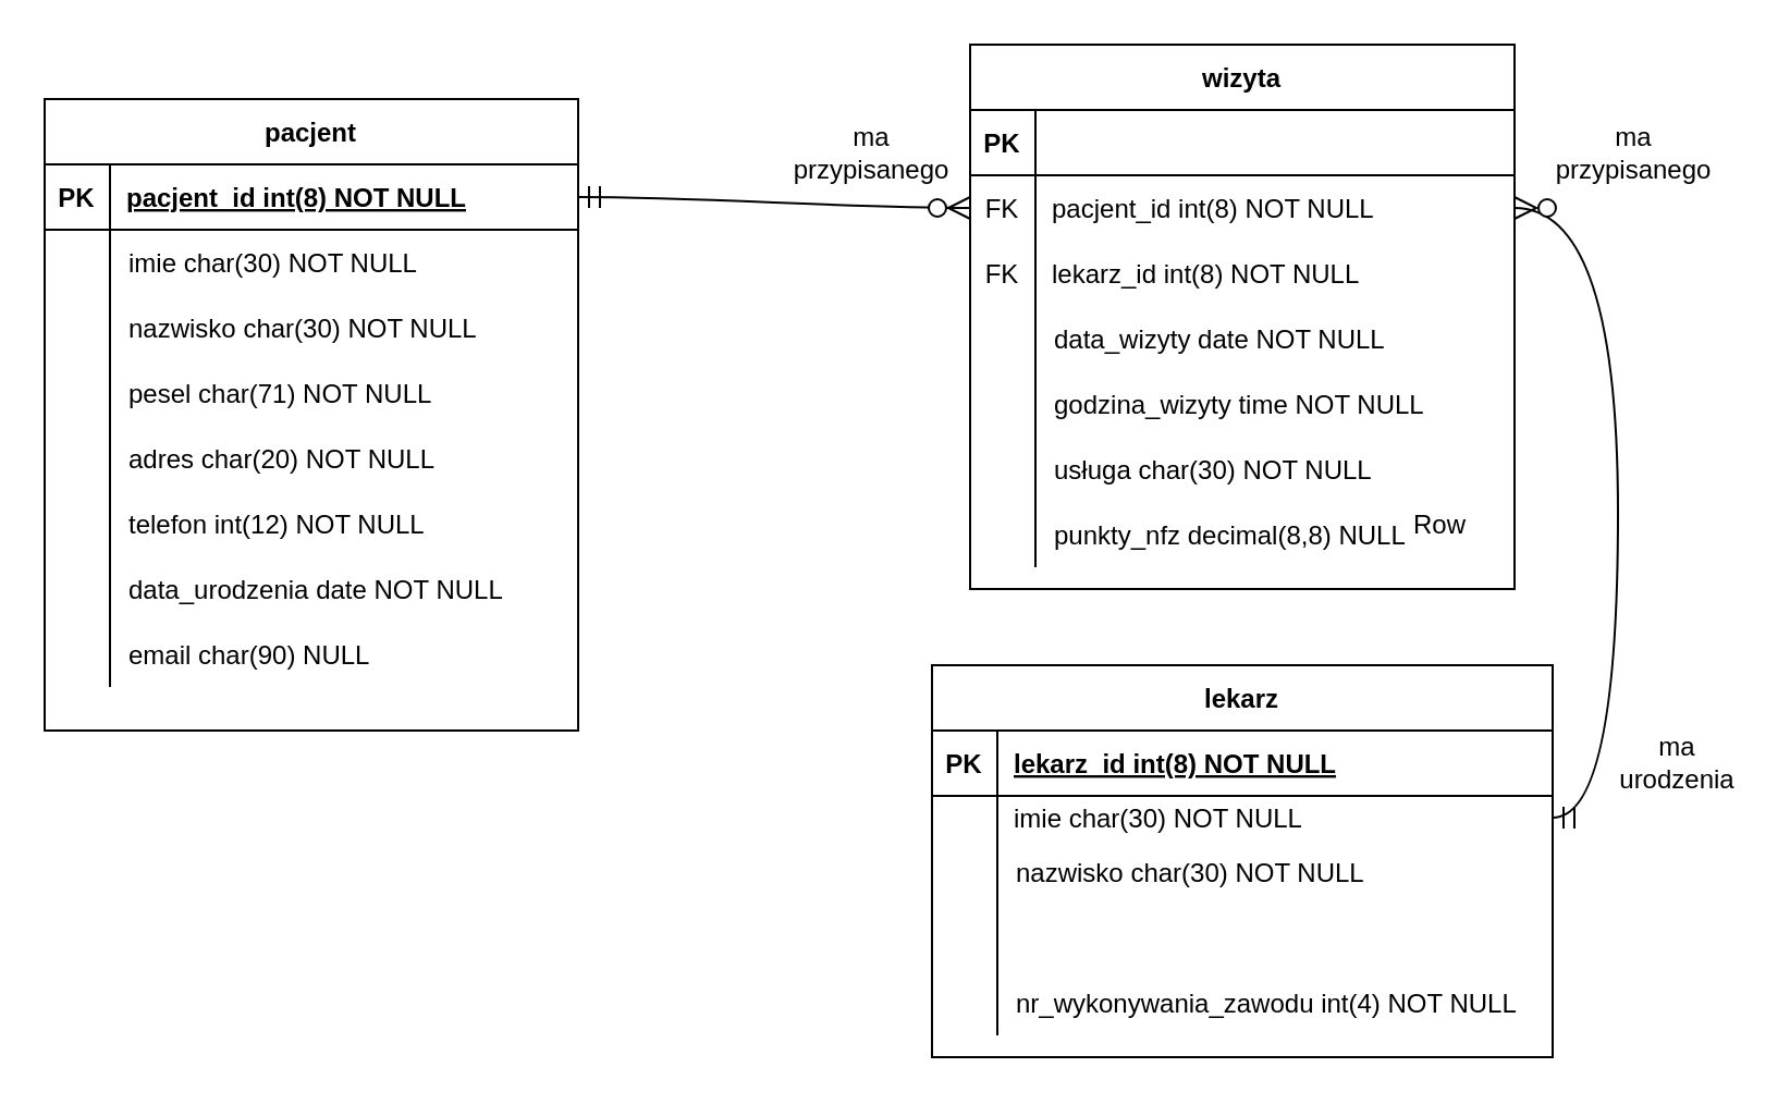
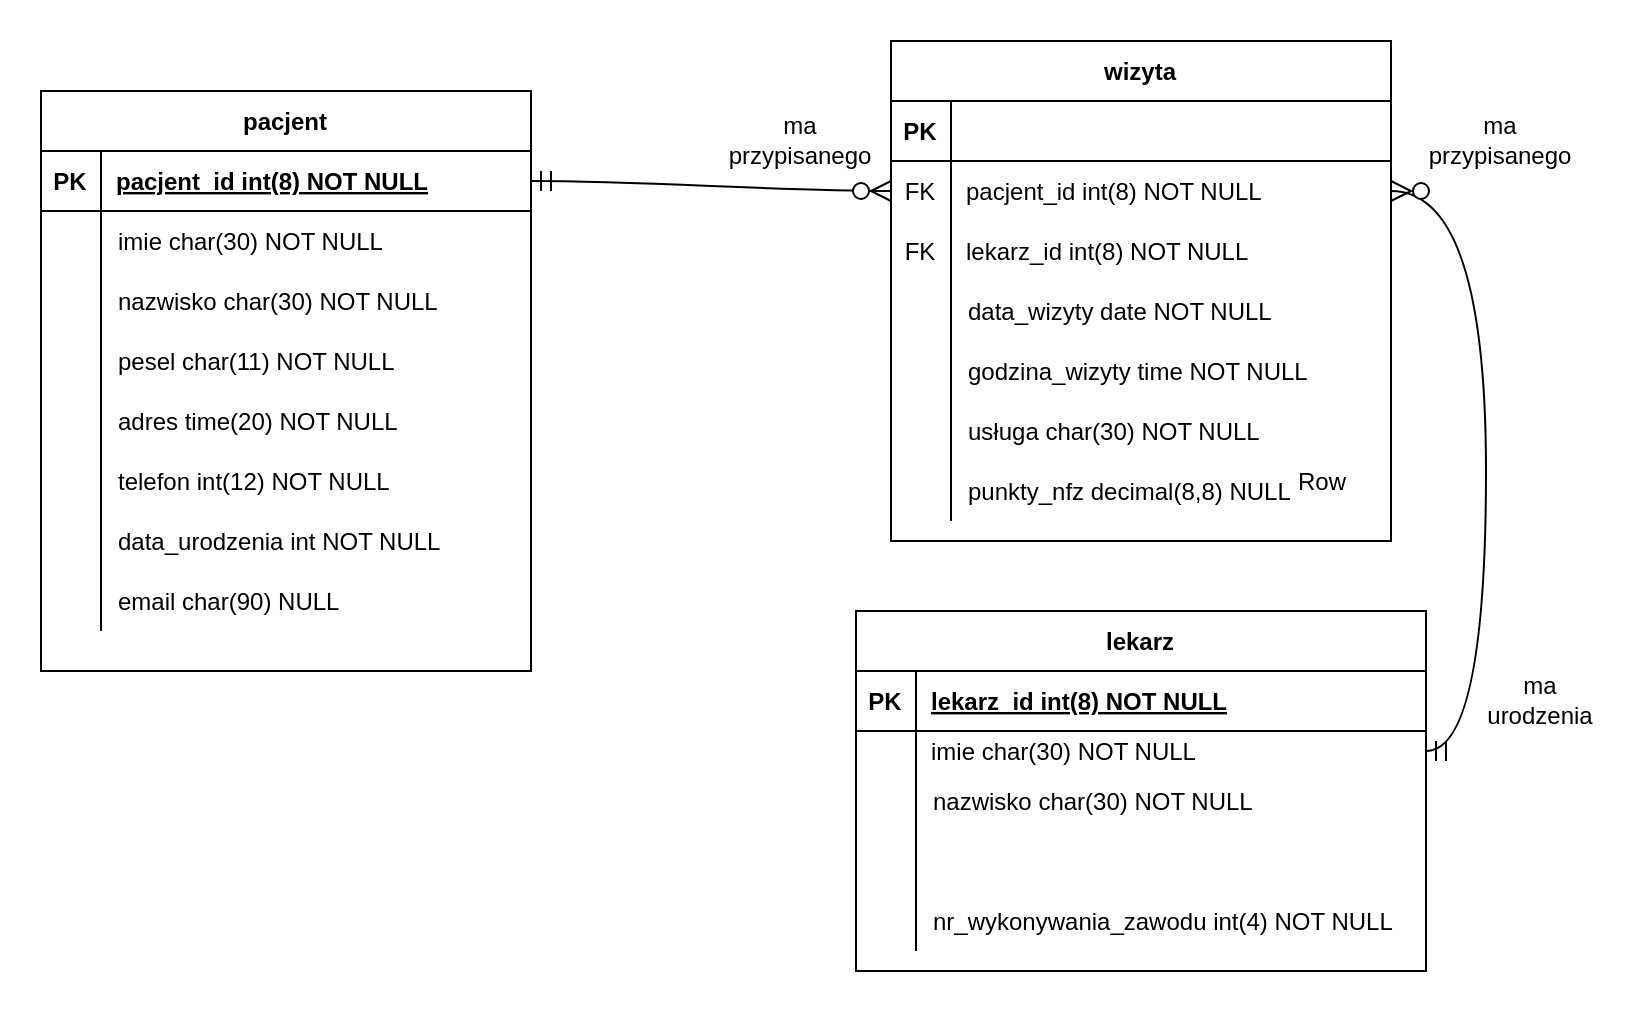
- <mxCell id="50" value="pesel char(71) NOT NULL" style="shape=partialRectangle;connectable=0;fillColor=none;top=0;left=0;bottom=0;right=0;align=left;spacingLeft=6;overflow=hidden;strokeColor=default;verticalAlign=middle;spacing=3;fontFamily=Helvetica;fontSize=12;fontColor=default;" vertex="1" parent="48"><mxGeometry x="30" width="215" height="30" as="geometry"><mxRectangle width="215" height="30" as="alternateBounds" /></mxGeometry></mxCell>
+ <mxCell id="50" value="pesel char(11) NOT NULL" style="shape=partialRectangle;connectable=0;fillColor=none;top=0;left=0;bottom=0;right=0;align=left;spacingLeft=6;overflow=hidden;strokeColor=default;verticalAlign=middle;spacing=3;fontFamily=Helvetica;fontSize=12;fontColor=default;" vertex="1" parent="48"><mxGeometry x="30" width="215" height="30" as="geometry"><mxRectangle width="215" height="30" as="alternateBounds" /></mxGeometry></mxCell>
- <mxCell id="53" value="adres char(20) NOT NULL" style="shape=partialRectangle;connectable=0;fillColor=none;top=0;left=0;bottom=0;right=0;align=left;spacingLeft=6;overflow=hidden;strokeColor=default;verticalAlign=middle;spacing=3;fontFamily=Helvetica;fontSize=12;fontColor=default;" vertex="1" parent="51"><mxGeometry x="30" width="215" height="30" as="geometry"><mxRectangle width="215" height="30" as="alternateBounds" /></mxGeometry></mxCell>
+ <mxCell id="53" value="adres time(20) NOT NULL" style="shape=partialRectangle;connectable=0;fillColor=none;top=0;left=0;bottom=0;right=0;align=left;spacingLeft=6;overflow=hidden;strokeColor=default;verticalAlign=middle;spacing=3;fontFamily=Helvetica;fontSize=12;fontColor=default;" vertex="1" parent="51"><mxGeometry x="30" width="215" height="30" as="geometry"><mxRectangle width="215" height="30" as="alternateBounds" /></mxGeometry></mxCell>
- <mxCell id="59" value="data_urodzenia date NOT NULL" style="shape=partialRectangle;connectable=0;fillColor=none;top=0;left=0;bottom=0;right=0;align=left;spacingLeft=6;overflow=hidden;strokeColor=default;verticalAlign=middle;spacing=3;fontFamily=Helvetica;fontSize=12;fontColor=default;" vertex="1" parent="57"><mxGeometry x="30" width="215" height="30" as="geometry"><mxRectangle width="215" height="30" as="alternateBounds" /></mxGeometry></mxCell>
+ <mxCell id="59" value="data_urodzenia int NOT NULL" style="shape=partialRectangle;connectable=0;fillColor=none;top=0;left=0;bottom=0;right=0;align=left;spacingLeft=6;overflow=hidden;strokeColor=default;verticalAlign=middle;spacing=3;fontFamily=Helvetica;fontSize=12;fontColor=default;" vertex="1" parent="57"><mxGeometry x="30" width="215" height="30" as="geometry"><mxRectangle width="215" height="30" as="alternateBounds" /></mxGeometry></mxCell>
